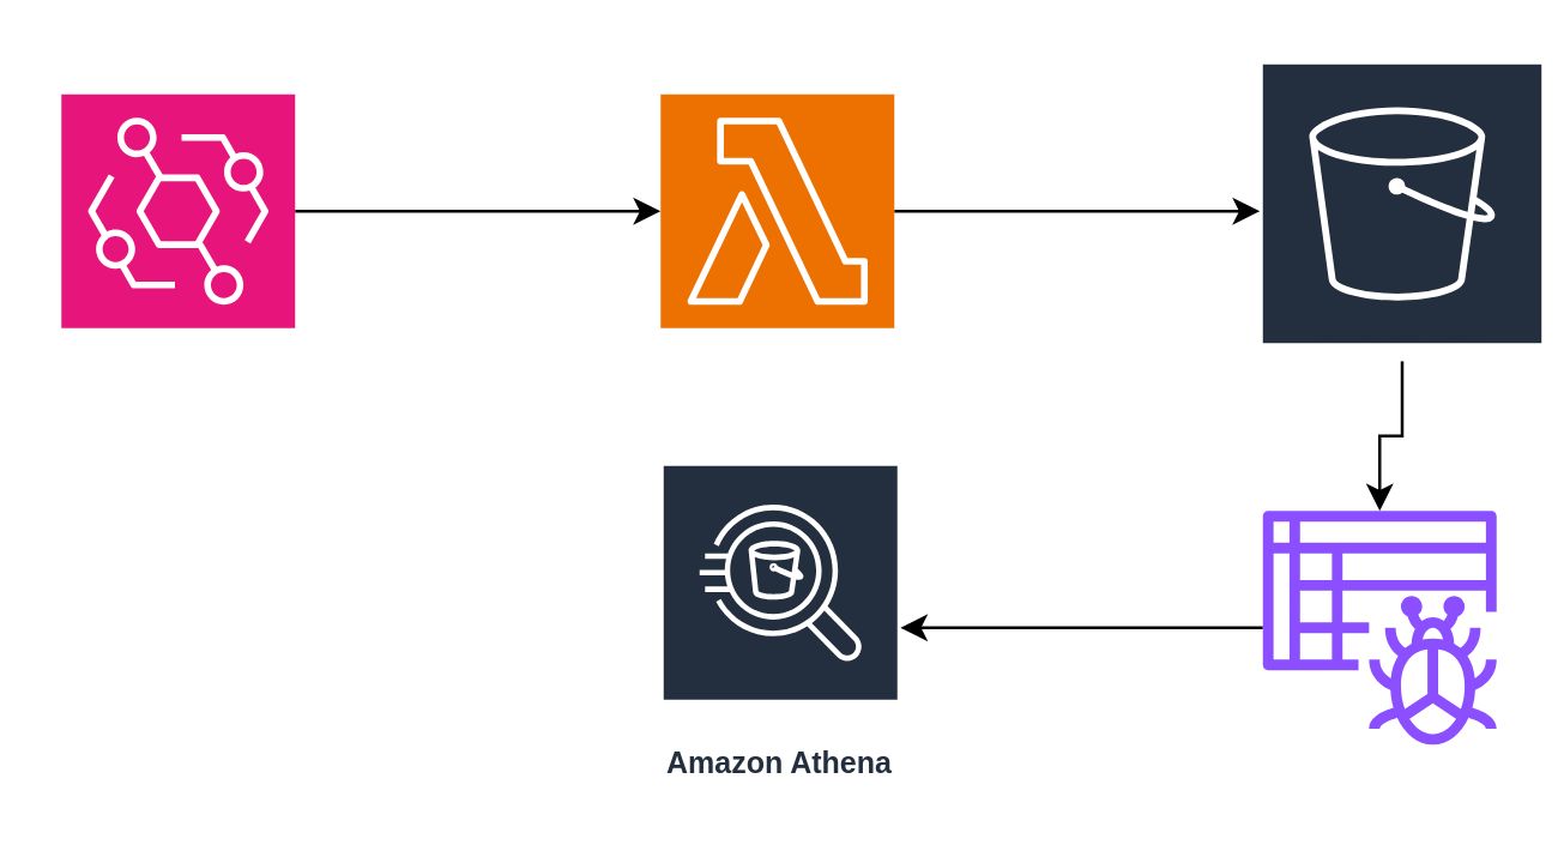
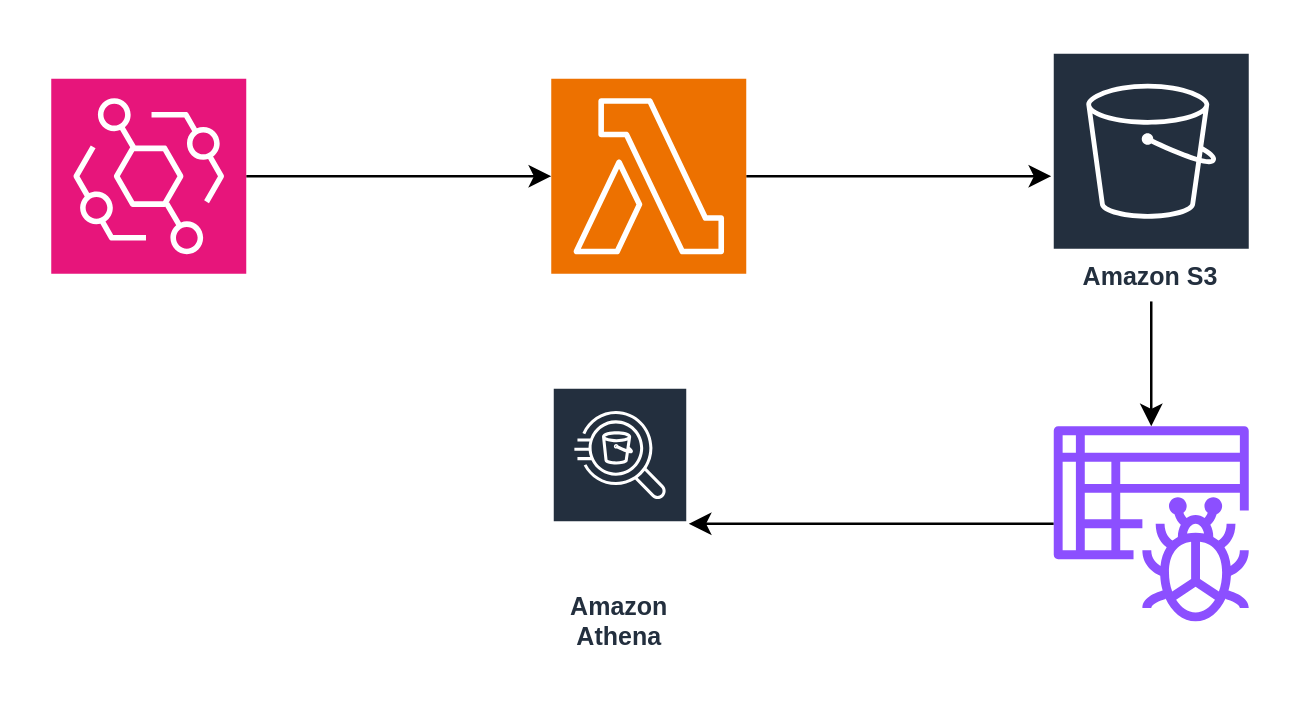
- <mxCell id="7" value="Amazon S3" style="sketch=0;outlineConnect=0;fontColor=#232F3E;gradientColor=none;strokeColor=#ffffff;fillColor=#232F3E;dashed=0;verticalLabelPosition=middle;verticalAlign=bottom;align=center;html=1;whiteSpace=wrap;fontSize=10;fontStyle=1;spacing=3;shape=mxgraph.aws4.productIcon;prIcon=mxgraph.aws4.s3;" vertex="1" parent="1"><mxGeometry x="420" y="20" width="95" height="100" as="geometry" /></mxCell>
+ <mxCell id="7" value="Amazon S3" style="sketch=0;outlineConnect=0;fontColor=#232F3E;gradientColor=none;strokeColor=#ffffff;fillColor=#232F3E;dashed=0;verticalLabelPosition=middle;verticalAlign=bottom;align=center;html=1;whiteSpace=wrap;fontSize=10;fontStyle=1;spacing=3;shape=mxgraph.aws4.productIcon;prIcon=mxgraph.aws4.s3;" vertex="1" parent="1"><mxGeometry x="420" y="20" width="80" height="100" as="geometry" /></mxCell>
- <mxCell id="10" value="Amazon Athena" style="sketch=0;outlineConnect=0;fontColor=#232F3E;gradientColor=none;strokeColor=#ffffff;fillColor=#232F3E;dashed=0;verticalLabelPosition=middle;verticalAlign=bottom;align=center;html=1;whiteSpace=wrap;fontSize=10;fontStyle=1;spacing=3;shape=mxgraph.aws4.productIcon;prIcon=mxgraph.aws4.athena;" vertex="1" parent="1"><mxGeometry x="220" y="154" width="80" height="110" as="geometry" /></mxCell>
+ <mxCell id="10" value="Amazon Athena" style="sketch=0;outlineConnect=0;fontColor=#232F3E;gradientColor=none;strokeColor=#ffffff;fillColor=#232F3E;dashed=0;verticalLabelPosition=middle;verticalAlign=bottom;align=center;html=1;whiteSpace=wrap;fontSize=10;fontStyle=1;spacing=3;shape=mxgraph.aws4.productIcon;prIcon=mxgraph.aws4.athena;" vertex="1" parent="1"><mxGeometry x="220" y="154" width="55" height="110" as="geometry" /></mxCell>
